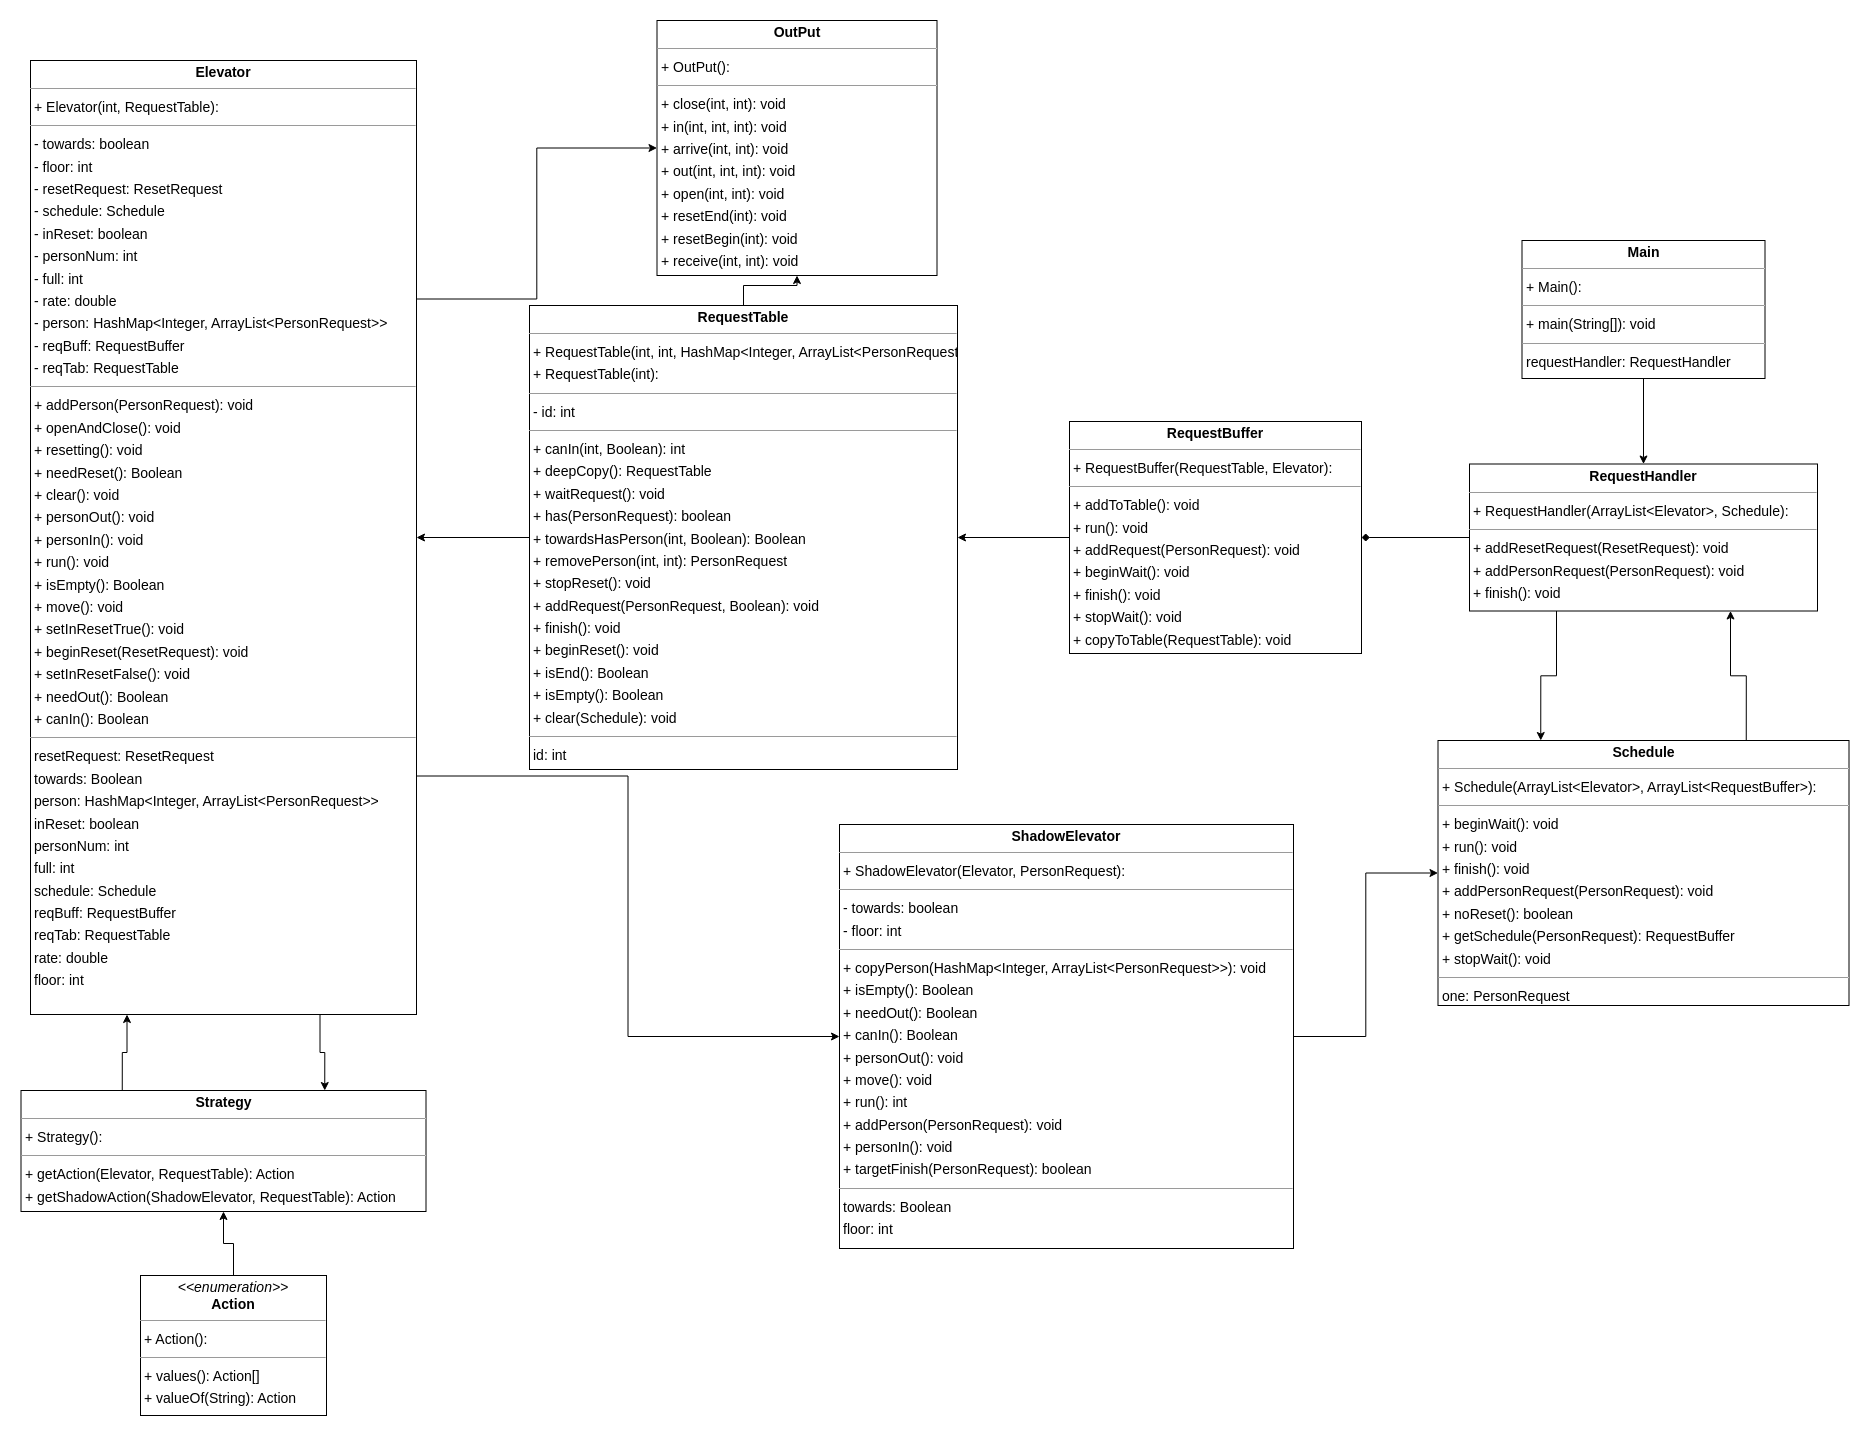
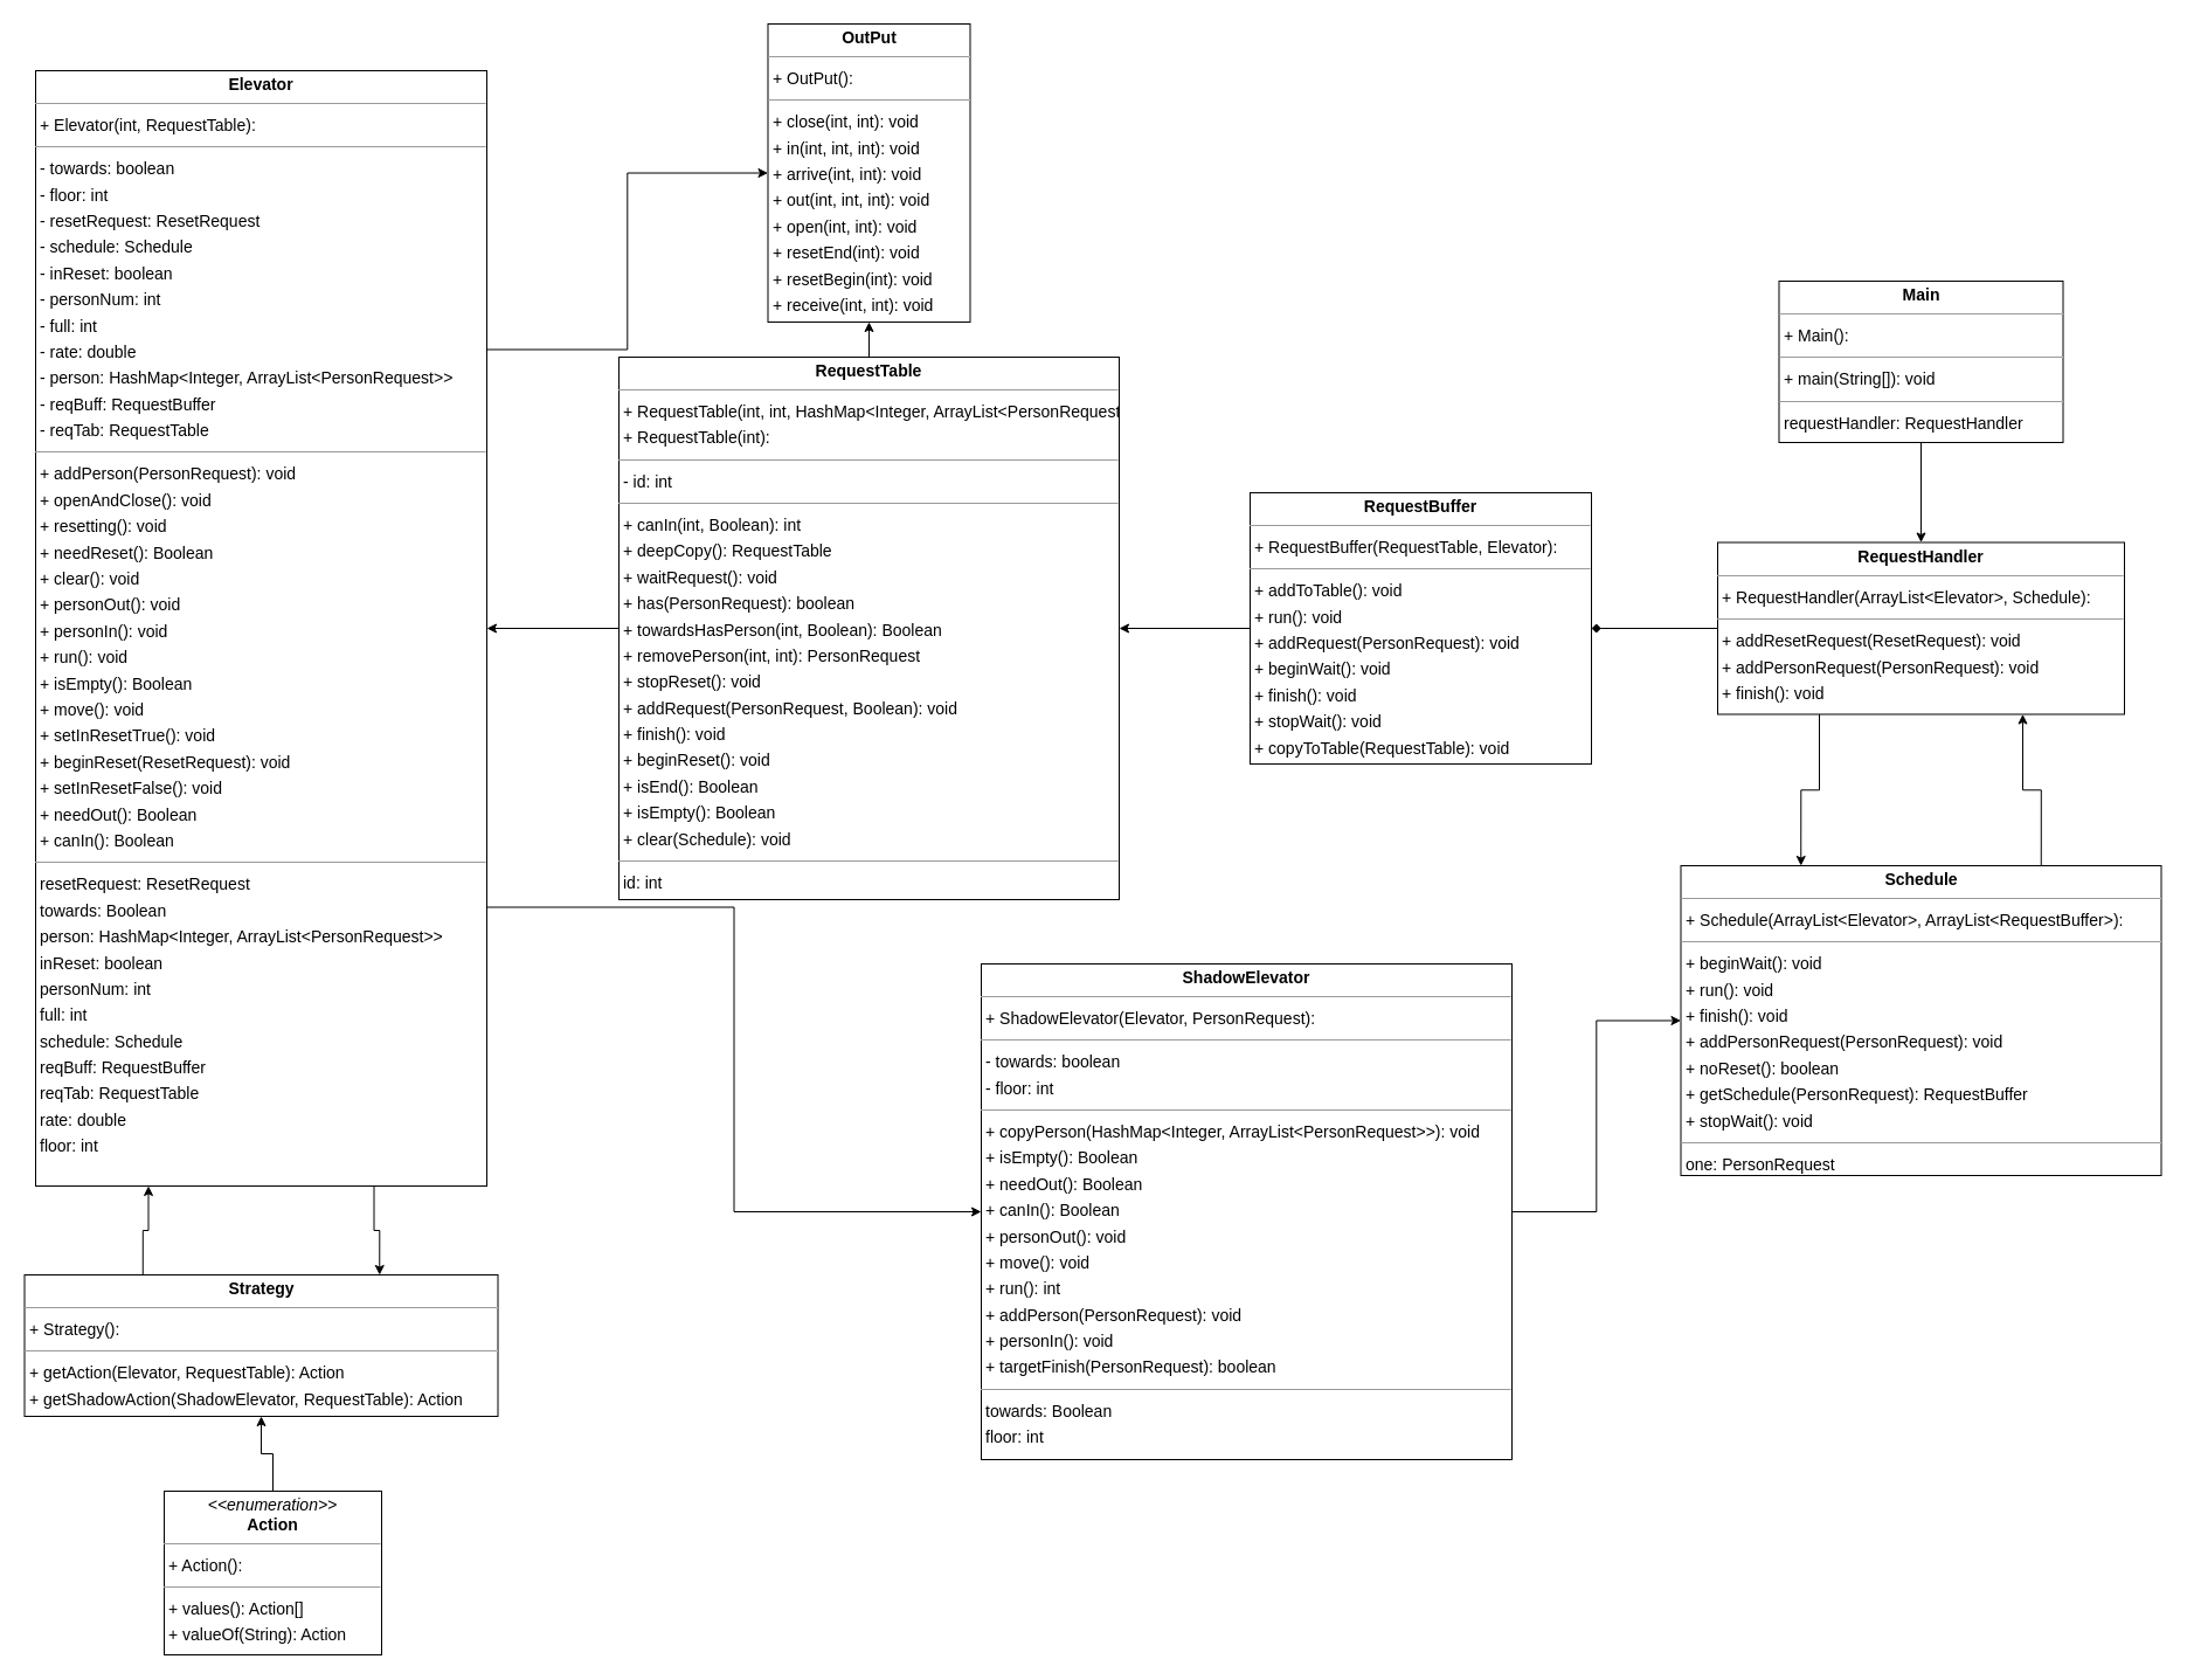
- <mxCell id="10" value="&lt;p style=&quot;margin:0px;margin-top:4px;text-align:center;&quot;&gt;&lt;b&gt;OutPut&lt;/b&gt;&lt;/p&gt;&lt;hr size=&quot;1&quot;/&gt;&lt;p style=&quot;margin:0 0 0 4px;line-height:1.6;&quot;&gt;+ OutPut(): &lt;/p&gt;&lt;hr size=&quot;1&quot;/&gt;&lt;p style=&quot;margin:0 0 0 4px;line-height:1.6;&quot;&gt;+ close(int, int): void&lt;br/&gt;+ in(int, int, int): void&lt;br/&gt;+ arrive(int, int): void&lt;br/&gt;+ out(int, int, int): void&lt;br/&gt;+ open(int, int): void&lt;br/&gt;+ resetEnd(int): void&lt;br/&gt;+ resetBegin(int): void&lt;br/&gt;+ receive(int, int): void&lt;/p&gt;" style="verticalAlign=top;align=left;overflow=fill;fontSize=14;fontFamily=Helvetica;html=1;rounded=0;shadow=0;comic=0;labelBackgroundColor=none;strokeWidth=1;" parent="1" vertex="1"><mxGeometry x="656.5" y="20" width="280" height="255" as="geometry" /></mxCell>
+ <mxCell id="10" value="&lt;p style=&quot;margin:0px;margin-top:4px;text-align:center;&quot;&gt;&lt;b&gt;OutPut&lt;/b&gt;&lt;/p&gt;&lt;hr size=&quot;1&quot;/&gt;&lt;p style=&quot;margin:0 0 0 4px;line-height:1.6;&quot;&gt;+ OutPut(): &lt;/p&gt;&lt;hr size=&quot;1&quot;/&gt;&lt;p style=&quot;margin:0 0 0 4px;line-height:1.6;&quot;&gt;+ close(int, int): void&lt;br/&gt;+ in(int, int, int): void&lt;br/&gt;+ arrive(int, int): void&lt;br/&gt;+ out(int, int, int): void&lt;br/&gt;+ open(int, int): void&lt;br/&gt;+ resetEnd(int): void&lt;br/&gt;+ resetBegin(int): void&lt;br/&gt;+ receive(int, int): void&lt;/p&gt;" style="verticalAlign=top;align=left;overflow=fill;fontSize=14;fontFamily=Helvetica;html=1;rounded=0;shadow=0;comic=0;labelBackgroundColor=none;strokeWidth=1;" parent="1" vertex="1"><mxGeometry x="656.5" y="20" width="173" height="255" as="geometry" /></mxCell>
